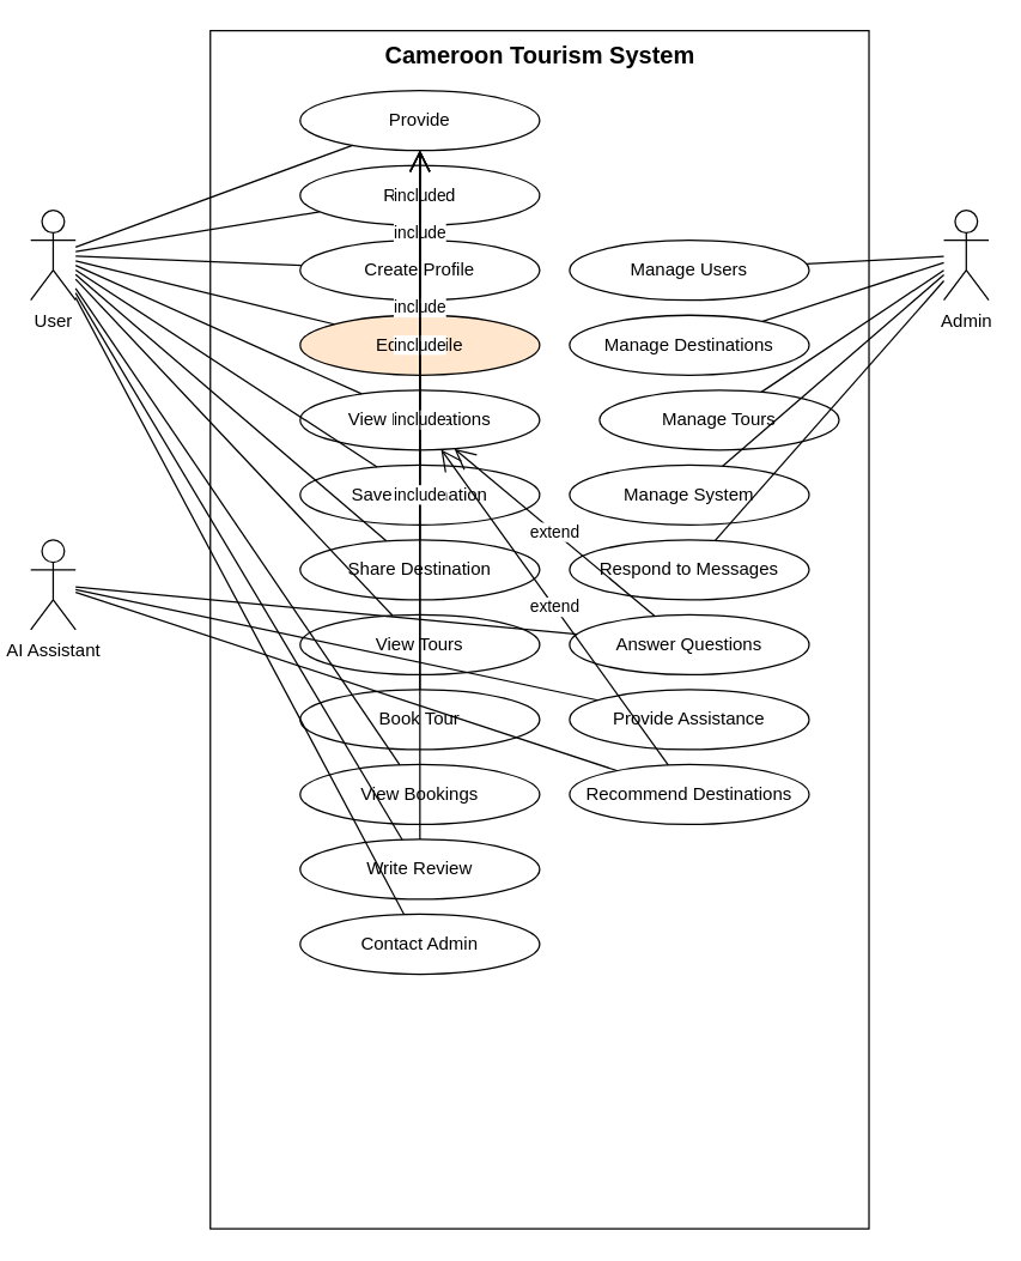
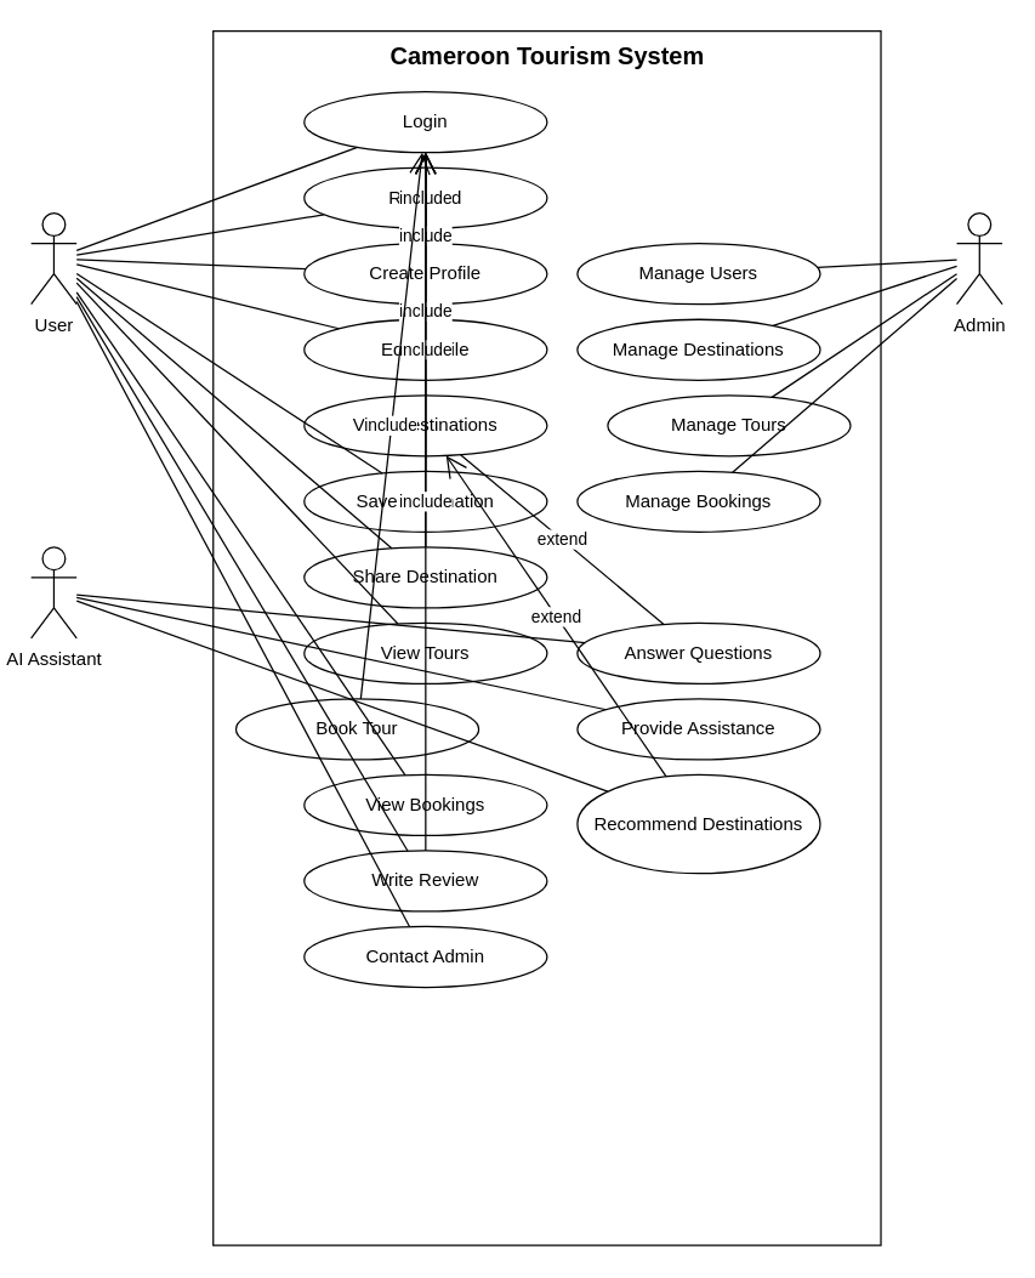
- <mxCell id="7" value="Provide" style="ellipse;whiteSpace=wrap;html=1;fillColor=#FFFFFF;strokeColor=#000000;fontColor=#000000" vertex="1" parent="2"><mxGeometry x="60" y="40" width="160" height="40" as="geometry" /></mxCell>
+ <mxCell id="7" value="Login" style="ellipse;whiteSpace=wrap;html=1;fillColor=#FFFFFF;strokeColor=#000000;fontColor=#000000" vertex="1" parent="2"><mxGeometry x="60" y="40" width="160" height="40" as="geometry" /></mxCell>
- <mxCell id="31" style="endArrow=none;html=1;strokeColor=#000000;" edge="1" parent="1" source="4" target="11"><mxGeometry relative="1" as="geometry" /></mxCell>
- <mxCell id="10" value="Edit Profile" style="ellipse;whiteSpace=wrap;html=1;fillColor=#ffe6cc;strokeColor=#000000;fontColor=#000000;" vertex="1" parent="2"><mxGeometry x="60" y="190" width="160" height="40" as="geometry" /></mxCell>
+ <mxCell id="10" value="Edit Profile" style="ellipse;whiteSpace=wrap;html=1;fillColor=#FFFFFF;strokeColor=#000000;fontColor=#000000" vertex="1" parent="2"><mxGeometry x="60" y="190" width="160" height="40" as="geometry" /></mxCell>
- <mxCell id="42" style="endArrow=none;html=1;strokeColor=#000000;" edge="1" parent="1" source="5" target="23"><mxGeometry relative="1" as="geometry" /></mxCell>
- <mxCell id="52" value="extend" style="endArrow=open;endSize=12;html=1;strokeColor=#000000;" edge="1" parent="1" source="24" target="11"><mxGeometry relative="1" as="geometry" /></mxCell>
+ <mxCell id="52" value="extend" style="endArrow=none;endSize=12;html=1;strokeColor=#000000;" edge="1" parent="1" source="24" target="11"><mxGeometry relative="1" as="geometry" /></mxCell>
- <mxCell id="22" value="Manage System" style="ellipse;whiteSpace=wrap;html=1;fillColor=#FFFFFF;strokeColor=#000000;fontColor=#000000" vertex="1" parent="2"><mxGeometry x="240" y="290" width="160" height="40" as="geometry" /></mxCell>
+ <mxCell id="22" value="Manage Bookings" style="ellipse;whiteSpace=wrap;html=1;fillColor=#FFFFFF;strokeColor=#000000;fontColor=#000000" vertex="1" parent="2"><mxGeometry x="240" y="290" width="160" height="40" as="geometry" /></mxCell>
- <mxCell id="23" value="Respond to Messages" style="ellipse;whiteSpace=wrap;html=1;fillColor=#FFFFFF;strokeColor=#000000;fontColor=#000000" vertex="1" parent="2"><mxGeometry x="240" y="340" width="160" height="40" as="geometry" /></mxCell>
- <mxCell id="15" value="Book Tour" style="ellipse;whiteSpace=wrap;html=1;fillColor=#FFFFFF;strokeColor=#000000;fontColor=#000000" vertex="1" parent="2"><mxGeometry x="60" y="440" width="160" height="40" as="geometry" /></mxCell>
+ <mxCell id="15" value="Book Tour" style="ellipse;whiteSpace=wrap;html=1;fillColor=#FFFFFF;strokeColor=#000000;fontColor=#000000" vertex="1" parent="2"><mxGeometry x="15" y="440" width="160" height="40" as="geometry" /></mxCell>
- <mxCell id="26" value="Recommend Destinations" style="ellipse;whiteSpace=wrap;html=1;fillColor=#FFFFFF;strokeColor=#000000;fontColor=#000000" vertex="1" parent="2"><mxGeometry x="240" y="490" width="160" height="40" as="geometry" /></mxCell>
+ <mxCell id="26" value="Recommend Destinations" style="ellipse;whiteSpace=wrap;html=1;fillColor=#FFFFFF;strokeColor=#000000;fontColor=#000000" vertex="1" parent="2"><mxGeometry x="240" y="490" width="160" height="65" as="geometry" /></mxCell>
